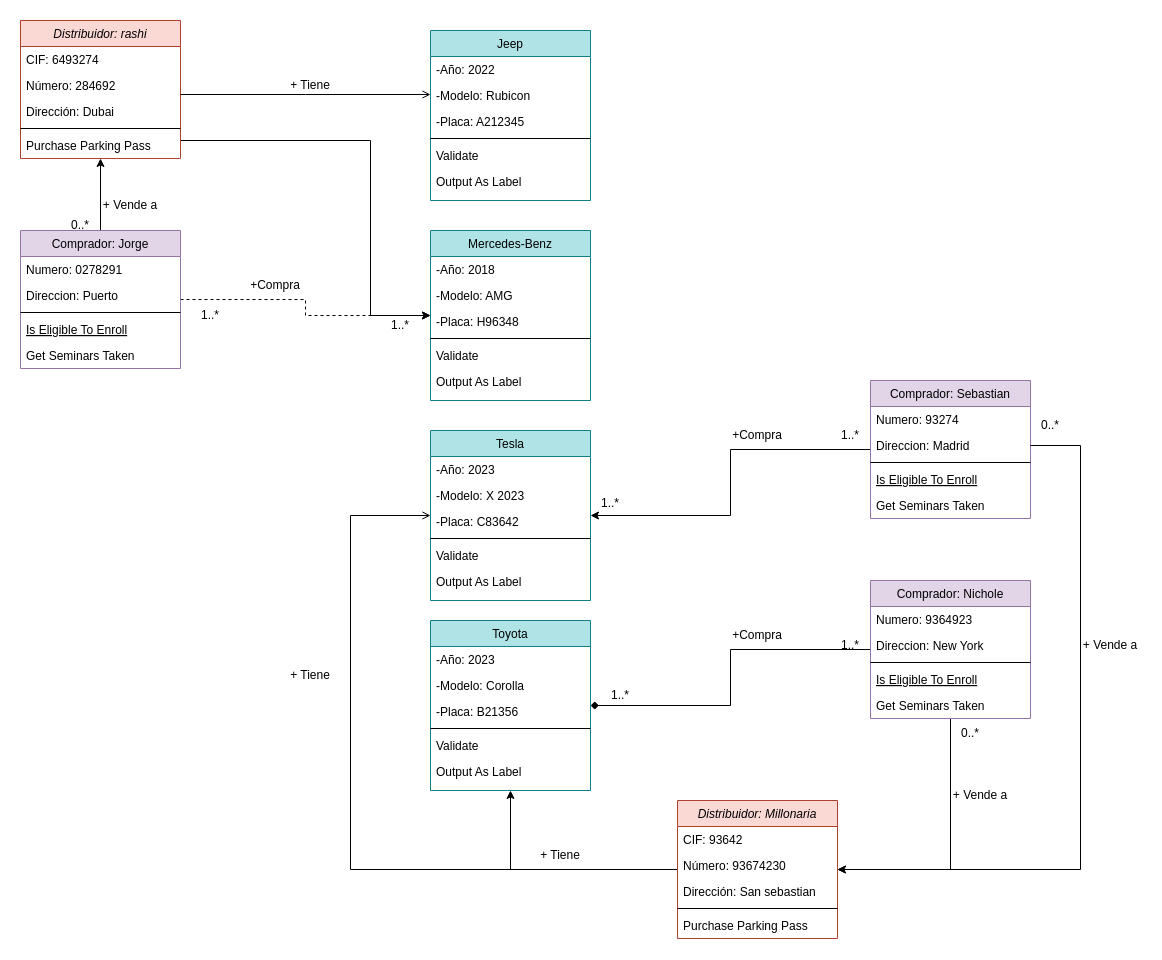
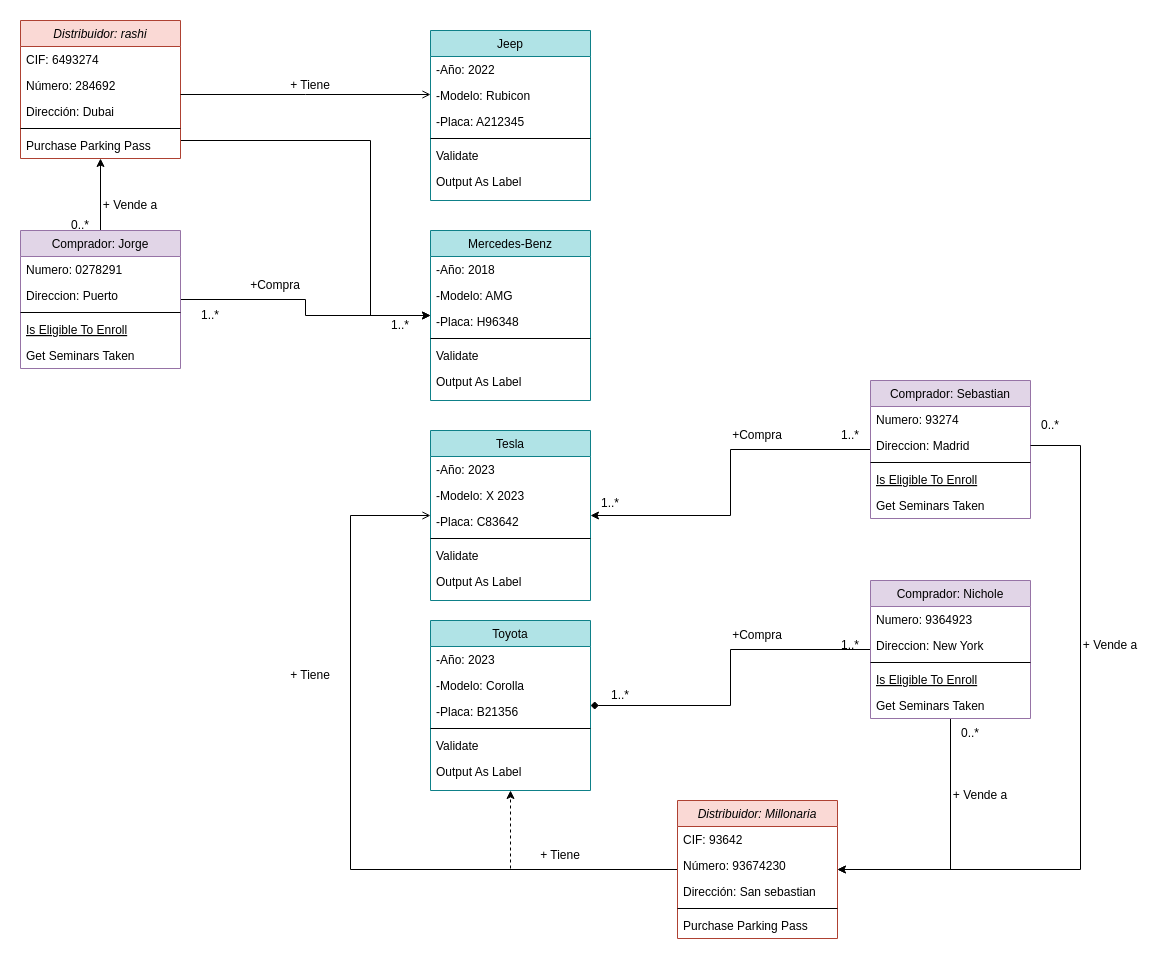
- <mxCell id="10" style="edgeStyle=orthogonalEdgeStyle;rounded=0;orthogonalLoop=1;jettySize=auto;html=1;dashed=1;" edge="1" parent="1" source="11" target="49"><mxGeometry relative="1" as="geometry" /></mxCell>
+ <mxCell id="10" style="edgeStyle=orthogonalEdgeStyle;rounded=0;orthogonalLoop=1;jettySize=auto;html=1;" edge="1" parent="1" source="11" target="49"><mxGeometry relative="1" as="geometry" /></mxCell>
- <mxCell id="42" style="edgeStyle=orthogonalEdgeStyle;rounded=0;orthogonalLoop=1;jettySize=auto;html=1;" edge="1" parent="1" source="43" target="63"><mxGeometry relative="1" as="geometry" /></mxCell>
+ <mxCell id="42" style="edgeStyle=orthogonalEdgeStyle;rounded=0;orthogonalLoop=1;jettySize=auto;html=1;dashed=1;" edge="1" parent="1" source="43" target="63"><mxGeometry relative="1" as="geometry" /></mxCell>
